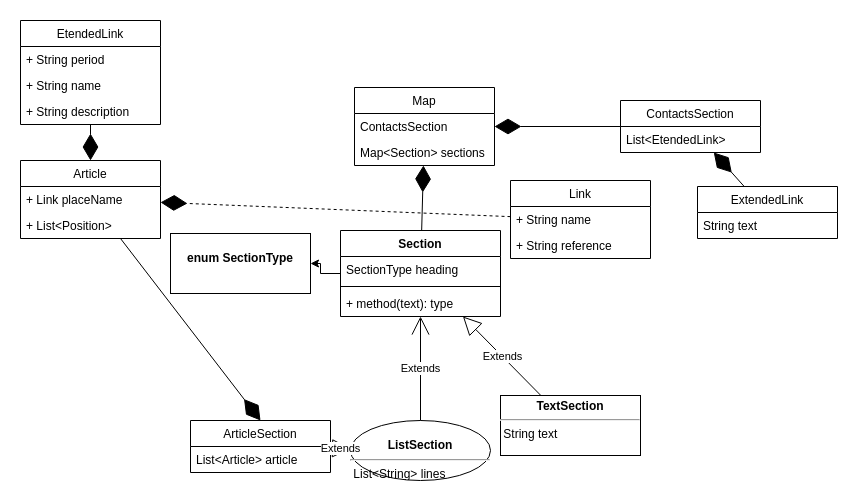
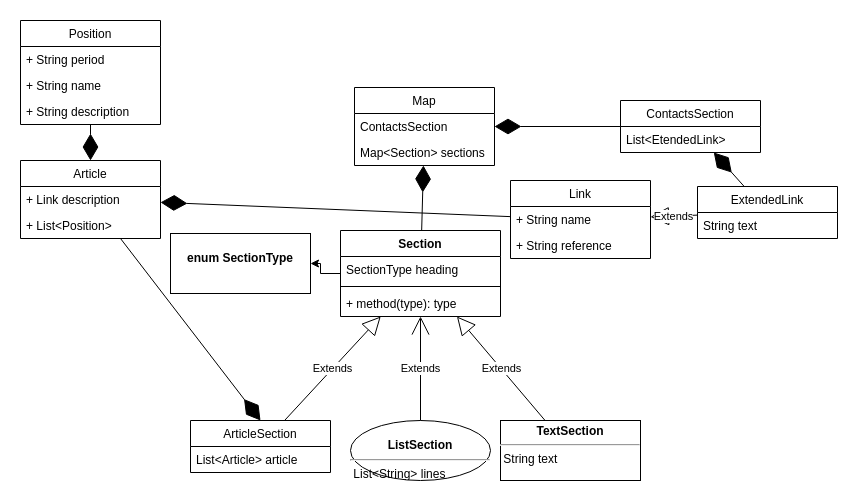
- <mxCell id="19" value="EtendedLink" style="swimlane;fontStyle=0;childLayout=stackLayout;horizontal=1;startSize=26;fillColor=none;horizontalStack=0;resizeParent=1;resizeParentMax=0;resizeLast=0;collapsible=1;marginBottom=0;strokeColor=#000000;" vertex="1" parent="1"><mxGeometry x="20" y="20" width="140" height="104" as="geometry" /></mxCell>
+ <mxCell id="19" value="Position" style="swimlane;fontStyle=0;childLayout=stackLayout;horizontal=1;startSize=26;fillColor=none;horizontalStack=0;resizeParent=1;resizeParentMax=0;resizeLast=0;collapsible=1;marginBottom=0;strokeColor=#000000;" vertex="1" parent="1"><mxGeometry x="20" y="20" width="140" height="104" as="geometry" /></mxCell>
- <mxCell id="17" value="+ Link placeName" style="text;strokeColor=none;fillColor=none;align=left;verticalAlign=top;spacingLeft=4;spacingRight=4;overflow=hidden;rotatable=0;points=[[0,0.5],[1,0.5]];portConstraint=eastwest;" vertex="1" parent="16"><mxGeometry y="26" width="140" height="26" as="geometry" /></mxCell>
+ <mxCell id="17" value="+ Link description" style="text;strokeColor=none;fillColor=none;align=left;verticalAlign=top;spacingLeft=4;spacingRight=4;overflow=hidden;rotatable=0;points=[[0,0.5],[1,0.5]];portConstraint=eastwest;" vertex="1" parent="16"><mxGeometry y="26" width="140" height="26" as="geometry" /></mxCell>
- <mxCell id="30" value="" style="endArrow=diamondThin;endFill=1;endSize=24;html=1;dashed=1;" edge="1" parent="1" source="13" target="16"><mxGeometry width="160" relative="1" as="geometry"><mxPoint x="70" y="450" as="sourcePoint" /><mxPoint x="230" y="450" as="targetPoint" /><Array as="points" /></mxGeometry></mxCell>
+ <mxCell id="30" value="" style="endArrow=diamondThin;endFill=1;endSize=24;html=1;" edge="1" parent="1" source="13" target="16"><mxGeometry width="160" relative="1" as="geometry"><mxPoint x="70" y="450" as="sourcePoint" /><mxPoint x="230" y="450" as="targetPoint" /><Array as="points" /></mxGeometry></mxCell>
+ <mxCell id="38" value="Extends" style="endArrow=block;endSize=16;endFill=0;html=1;" edge="1" parent="1" source="36" target="13"><mxGeometry width="160" relative="1" as="geometry"><mxPoint x="680" y="440" as="sourcePoint" /><mxPoint x="840" y="440" as="targetPoint" /></mxGeometry></mxCell>
- <mxCell id="9" value="+ method(text): type" style="text;strokeColor=none;fillColor=none;align=left;verticalAlign=top;spacingLeft=4;spacingRight=4;overflow=hidden;rotatable=0;points=[[0,0.5],[1,0.5]];portConstraint=eastwest;" vertex="1" parent="6"><mxGeometry y="60" width="160" height="26" as="geometry" /></mxCell>
+ <mxCell id="9" value="+ method(type): type" style="text;strokeColor=none;fillColor=none;align=left;verticalAlign=top;spacingLeft=4;spacingRight=4;overflow=hidden;rotatable=0;points=[[0,0.5],[1,0.5]];portConstraint=eastwest;" vertex="1" parent="6"><mxGeometry y="60" width="160" height="26" as="geometry" /></mxCell>
- <mxCell id="12" value="&lt;p style=&quot;margin: 0px ; margin-top: 4px ; text-align: center&quot;&gt;&lt;b&gt;TextSection&lt;/b&gt;&lt;/p&gt;&lt;hr&gt;&lt;span style=&quot;white-space: pre&quot;&gt; &lt;/span&gt;String text" style="verticalAlign=top;align=left;overflow=fill;fontSize=12;fontFamily=Helvetica;html=1;strokeColor=#000000;direction=west;" vertex="1" parent="1"><mxGeometry x="500" y="395" width="140" height="60" as="geometry" /></mxCell>
+ <mxCell id="12" value="&lt;p style=&quot;margin: 0px ; margin-top: 4px ; text-align: center&quot;&gt;&lt;b&gt;TextSection&lt;/b&gt;&lt;/p&gt;&lt;hr&gt;&lt;span style=&quot;white-space: pre&quot;&gt; &lt;/span&gt;String text" style="verticalAlign=top;align=left;overflow=fill;fontSize=12;fontFamily=Helvetica;html=1;strokeColor=#000000;direction=west;" vertex="1" parent="1"><mxGeometry x="500" y="420" width="140" height="60" as="geometry" /></mxCell>
- <mxCell id="35" value="Extends" style="endArrow=block;endSize=16;endFill=0;html=1;" edge="1" parent="1" source="33" target="10"><mxGeometry width="160" relative="1" as="geometry"><mxPoint x="160" y="350" as="sourcePoint" /><mxPoint x="420" y="240" as="targetPoint" /></mxGeometry></mxCell>
+ <mxCell id="35" value="Extends" style="endArrow=block;endSize=16;endFill=0;html=1;" edge="1" parent="1" source="33" target="6"><mxGeometry width="160" relative="1" as="geometry"><mxPoint x="160" y="350" as="sourcePoint" /><mxPoint x="420" y="240" as="targetPoint" /></mxGeometry></mxCell>
